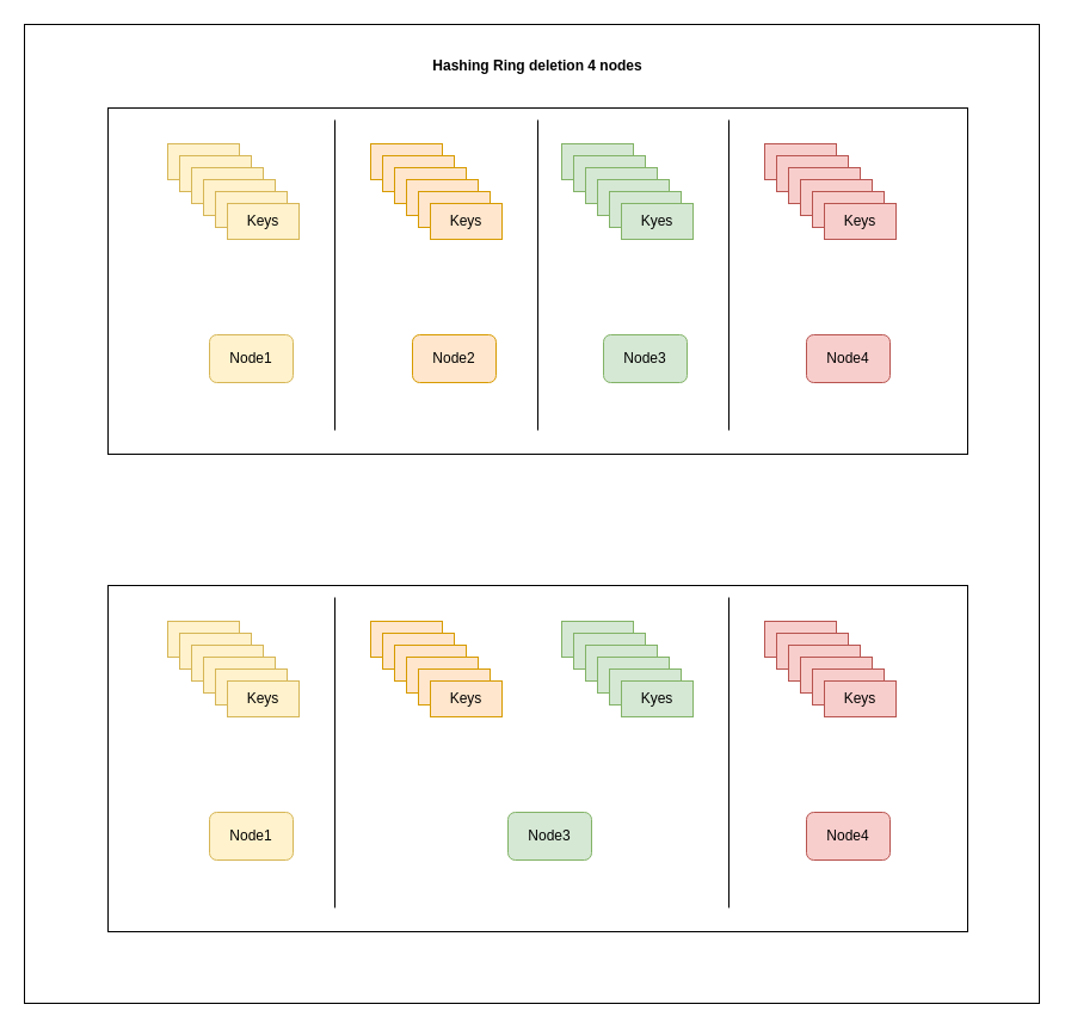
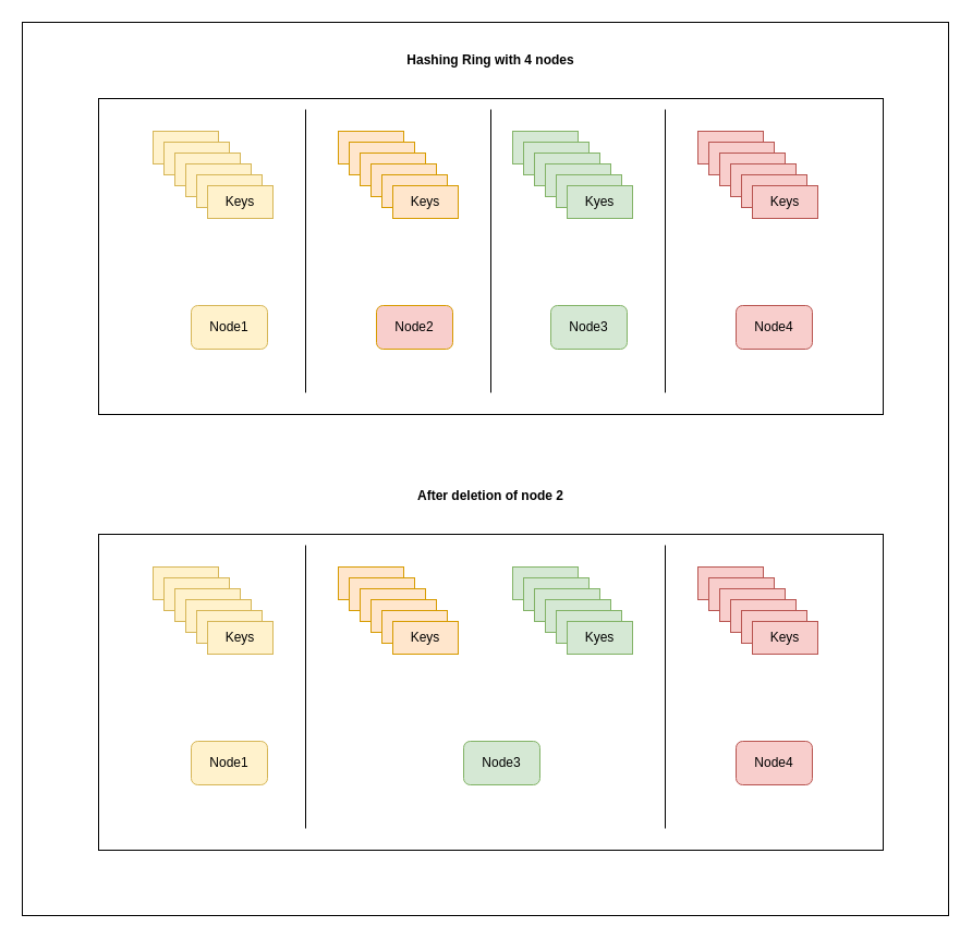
- <mxCell id="65" value="Hashing Ring deletion 4 nodes" style="text;html=1;strokeColor=none;fillColor=none;align=center;verticalAlign=middle;whiteSpace=wrap;rounded=0;fontStyle=1" vertex="1" parent="1"><mxGeometry x="90" y="40" width="720" height="30" as="geometry" /></mxCell>
+ <mxCell id="65" value="Hashing Ring with 4 nodes" style="text;html=1;strokeColor=none;fillColor=none;align=center;verticalAlign=middle;whiteSpace=wrap;rounded=0;fontStyle=1" vertex="1" parent="1"><mxGeometry x="90" y="40" width="720" height="30" as="geometry" /></mxCell>
- <mxCell id="13" value="Node2" style="rounded=1;whiteSpace=wrap;html=1;fillColor=#ffe6cc;strokeColor=#d79b00;" vertex="1" parent="1"><mxGeometry x="345" y="280" width="70" height="40" as="geometry" /></mxCell>
+ <mxCell id="13" value="Node2" style="rounded=1;whiteSpace=wrap;html=1;fillColor=#f8cecc;strokeColor=#d79b00;" vertex="1" parent="1"><mxGeometry x="345" y="280" width="70" height="40" as="geometry" /></mxCell>
+ <mxCell id="66" value="After deletion of node 2" style="text;html=1;strokeColor=none;fillColor=none;align=center;verticalAlign=middle;whiteSpace=wrap;rounded=0;fontStyle=1" vertex="1" parent="1"><mxGeometry x="90" y="440" width="720" height="30" as="geometry" /></mxCell>
